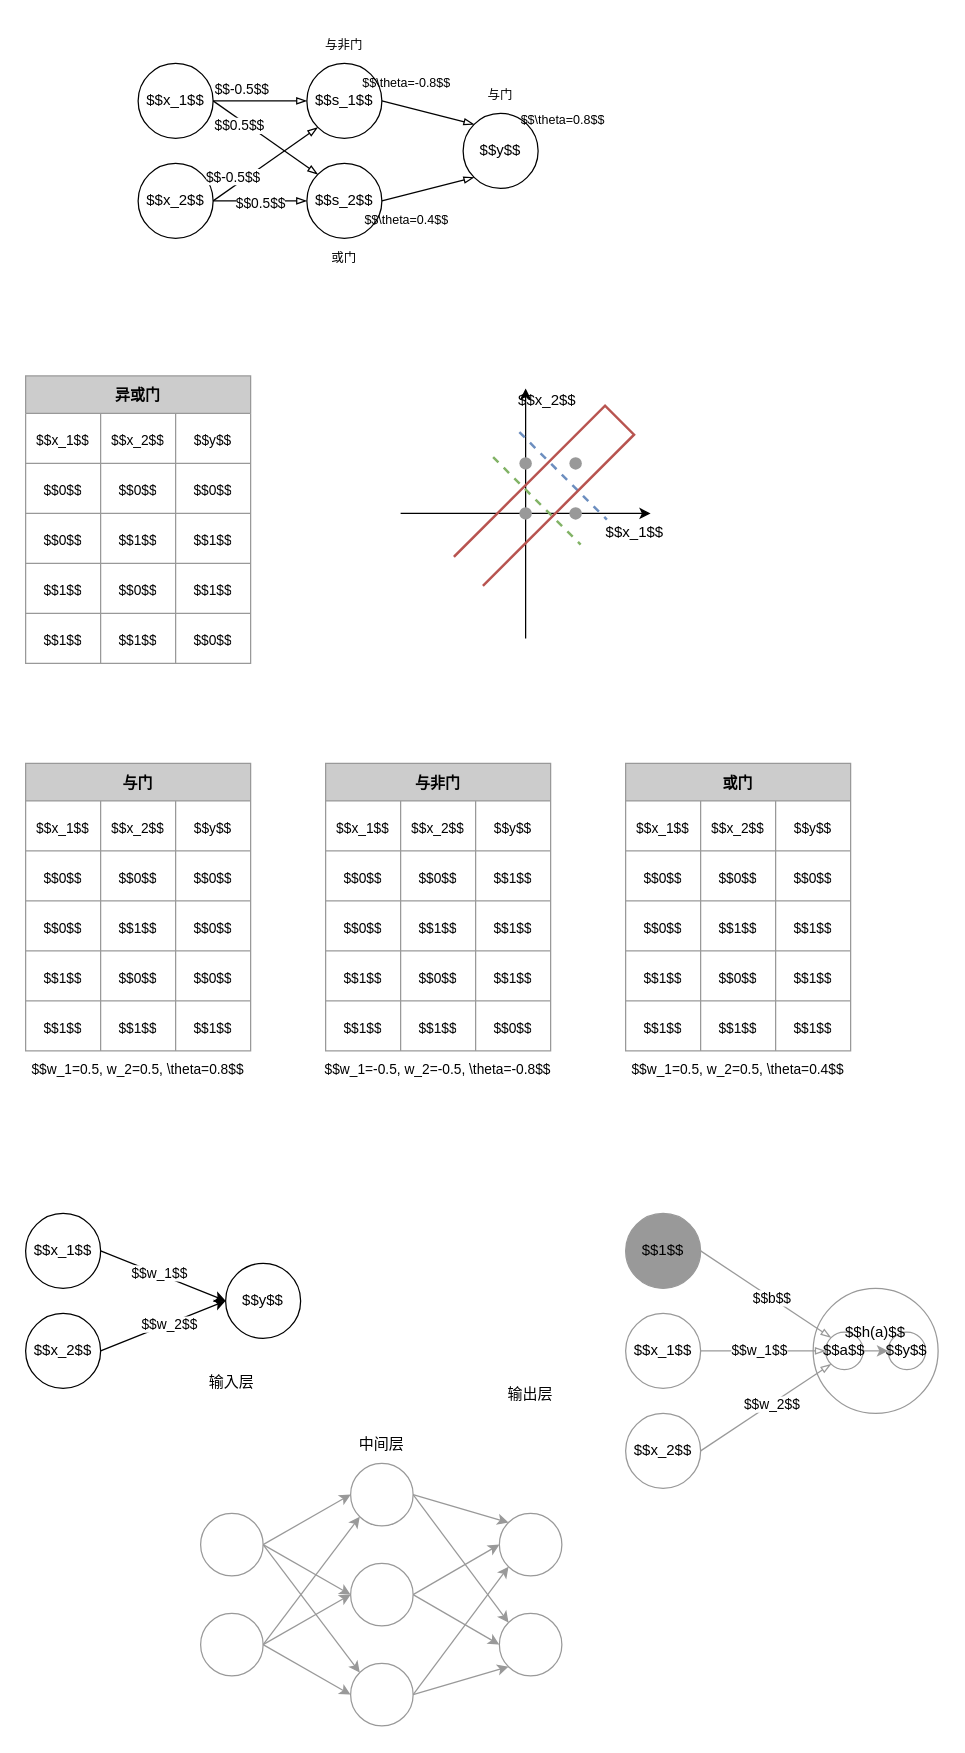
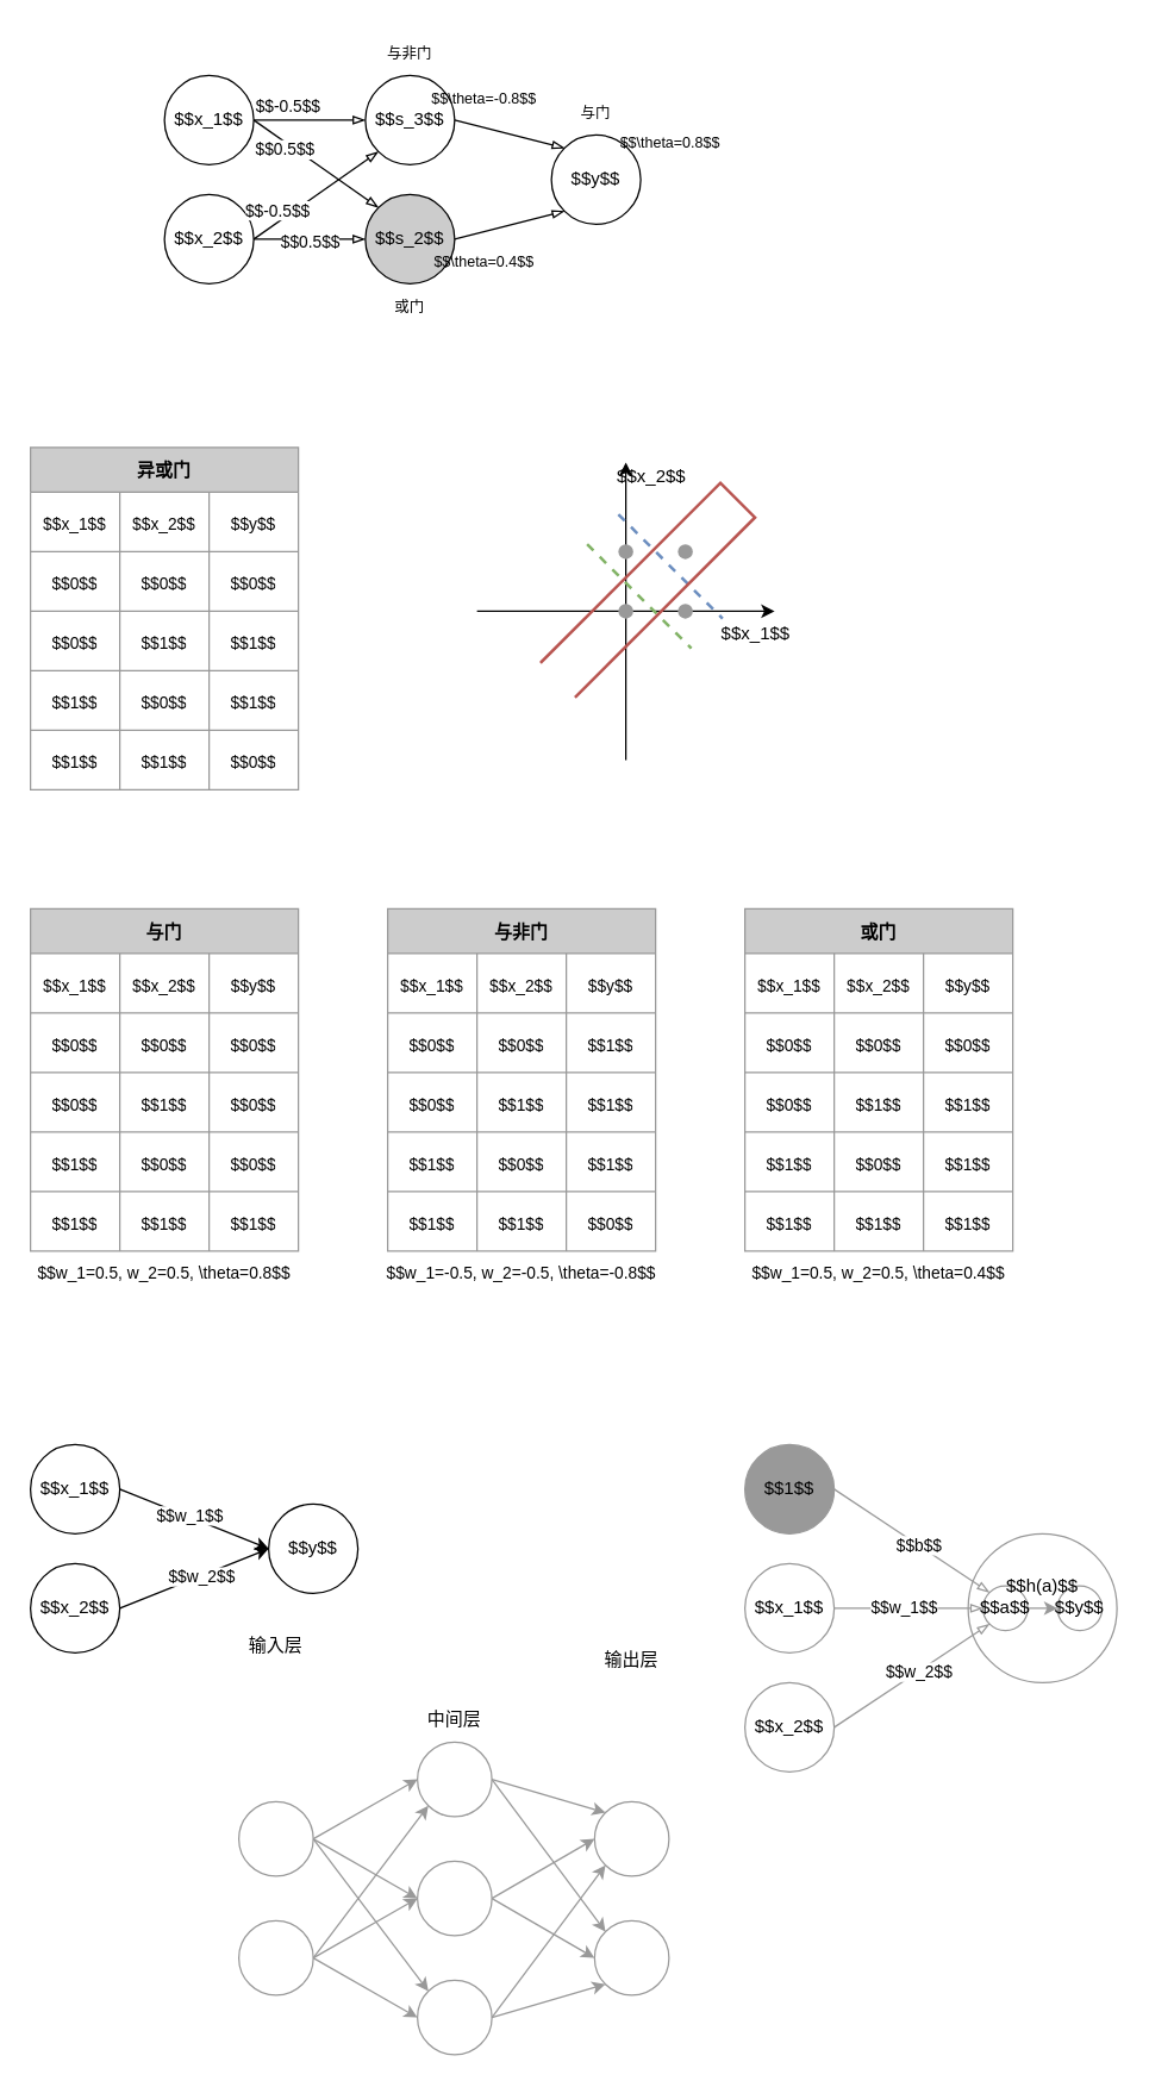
- <mxCell id="146" value="$$s_1$$" style="ellipse;whiteSpace=wrap;html=1;aspect=fixed;" parent="1" vertex="1"><mxGeometry x="245" y="50" width="60" height="60" as="geometry" /></mxCell>
+ <mxCell id="146" value="$$s_3$$" style="ellipse;whiteSpace=wrap;html=1;aspect=fixed;" parent="1" vertex="1"><mxGeometry x="245" y="50" width="60" height="60" as="geometry" /></mxCell>
- <mxCell id="151" value="$$s_2$$" style="ellipse;whiteSpace=wrap;html=1;aspect=fixed;" parent="1" vertex="1"><mxGeometry x="245" y="130" width="60" height="60" as="geometry" /></mxCell>
+ <mxCell id="151" value="$$s_2$$" style="ellipse;whiteSpace=wrap;html=1;aspect=fixed;fillColor=#cccccc;" parent="1" vertex="1"><mxGeometry x="245" y="130" width="60" height="60" as="geometry" /></mxCell>
